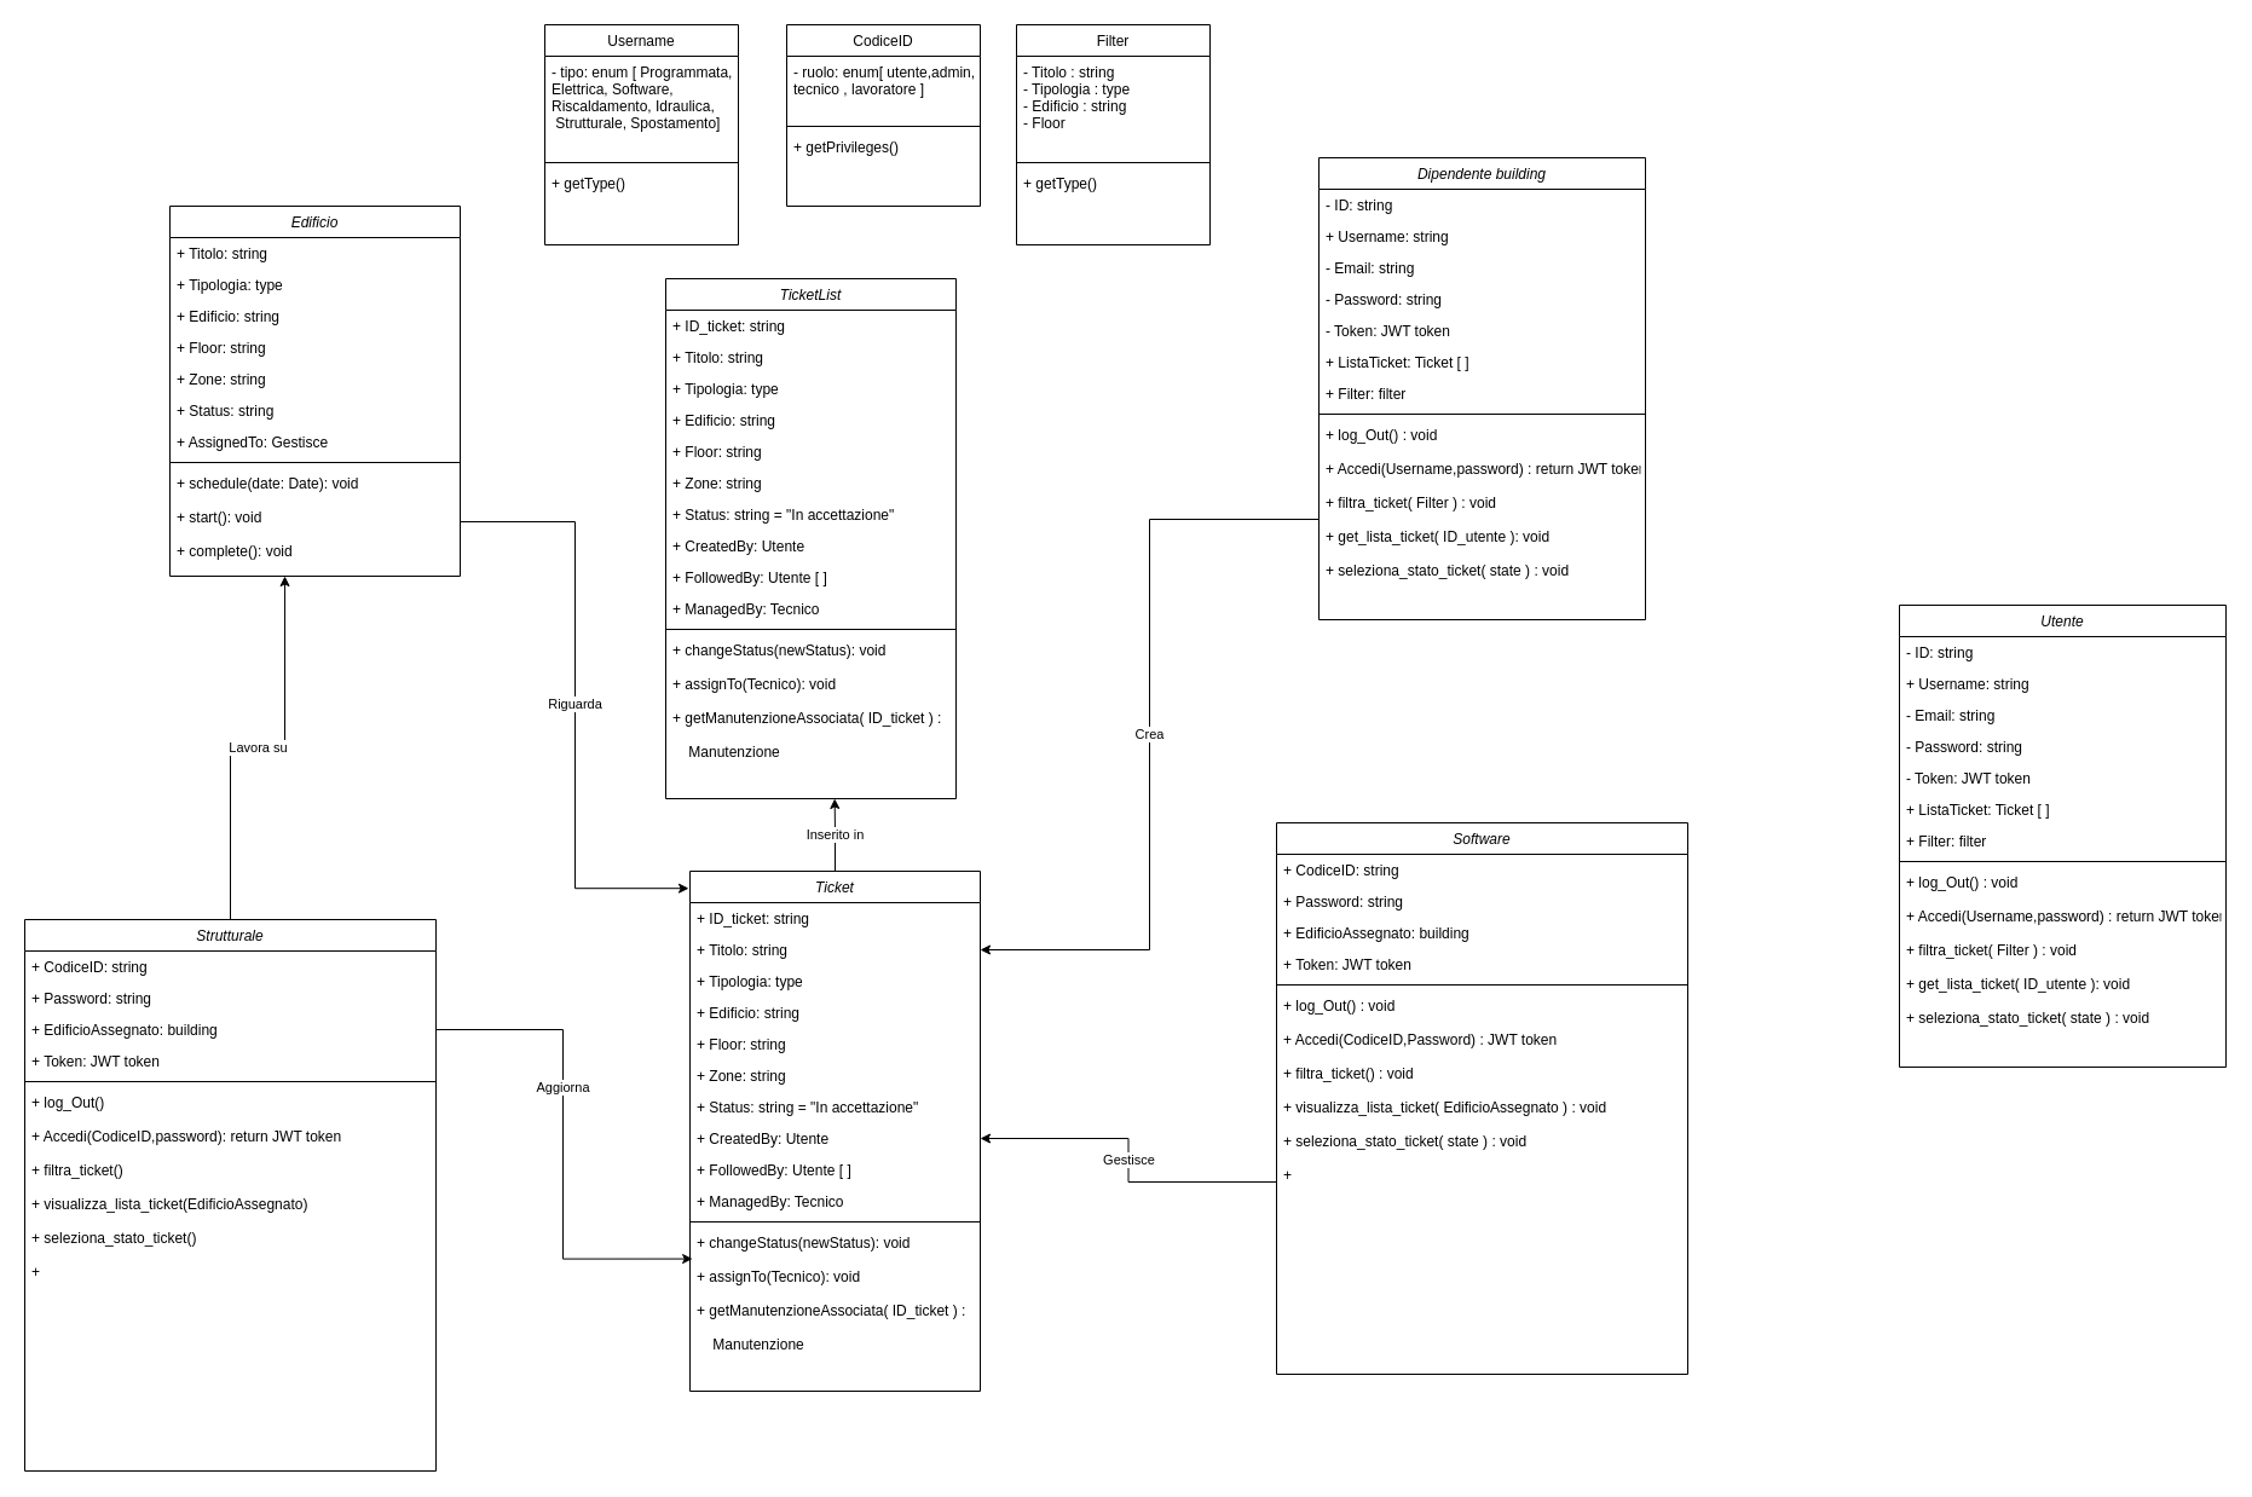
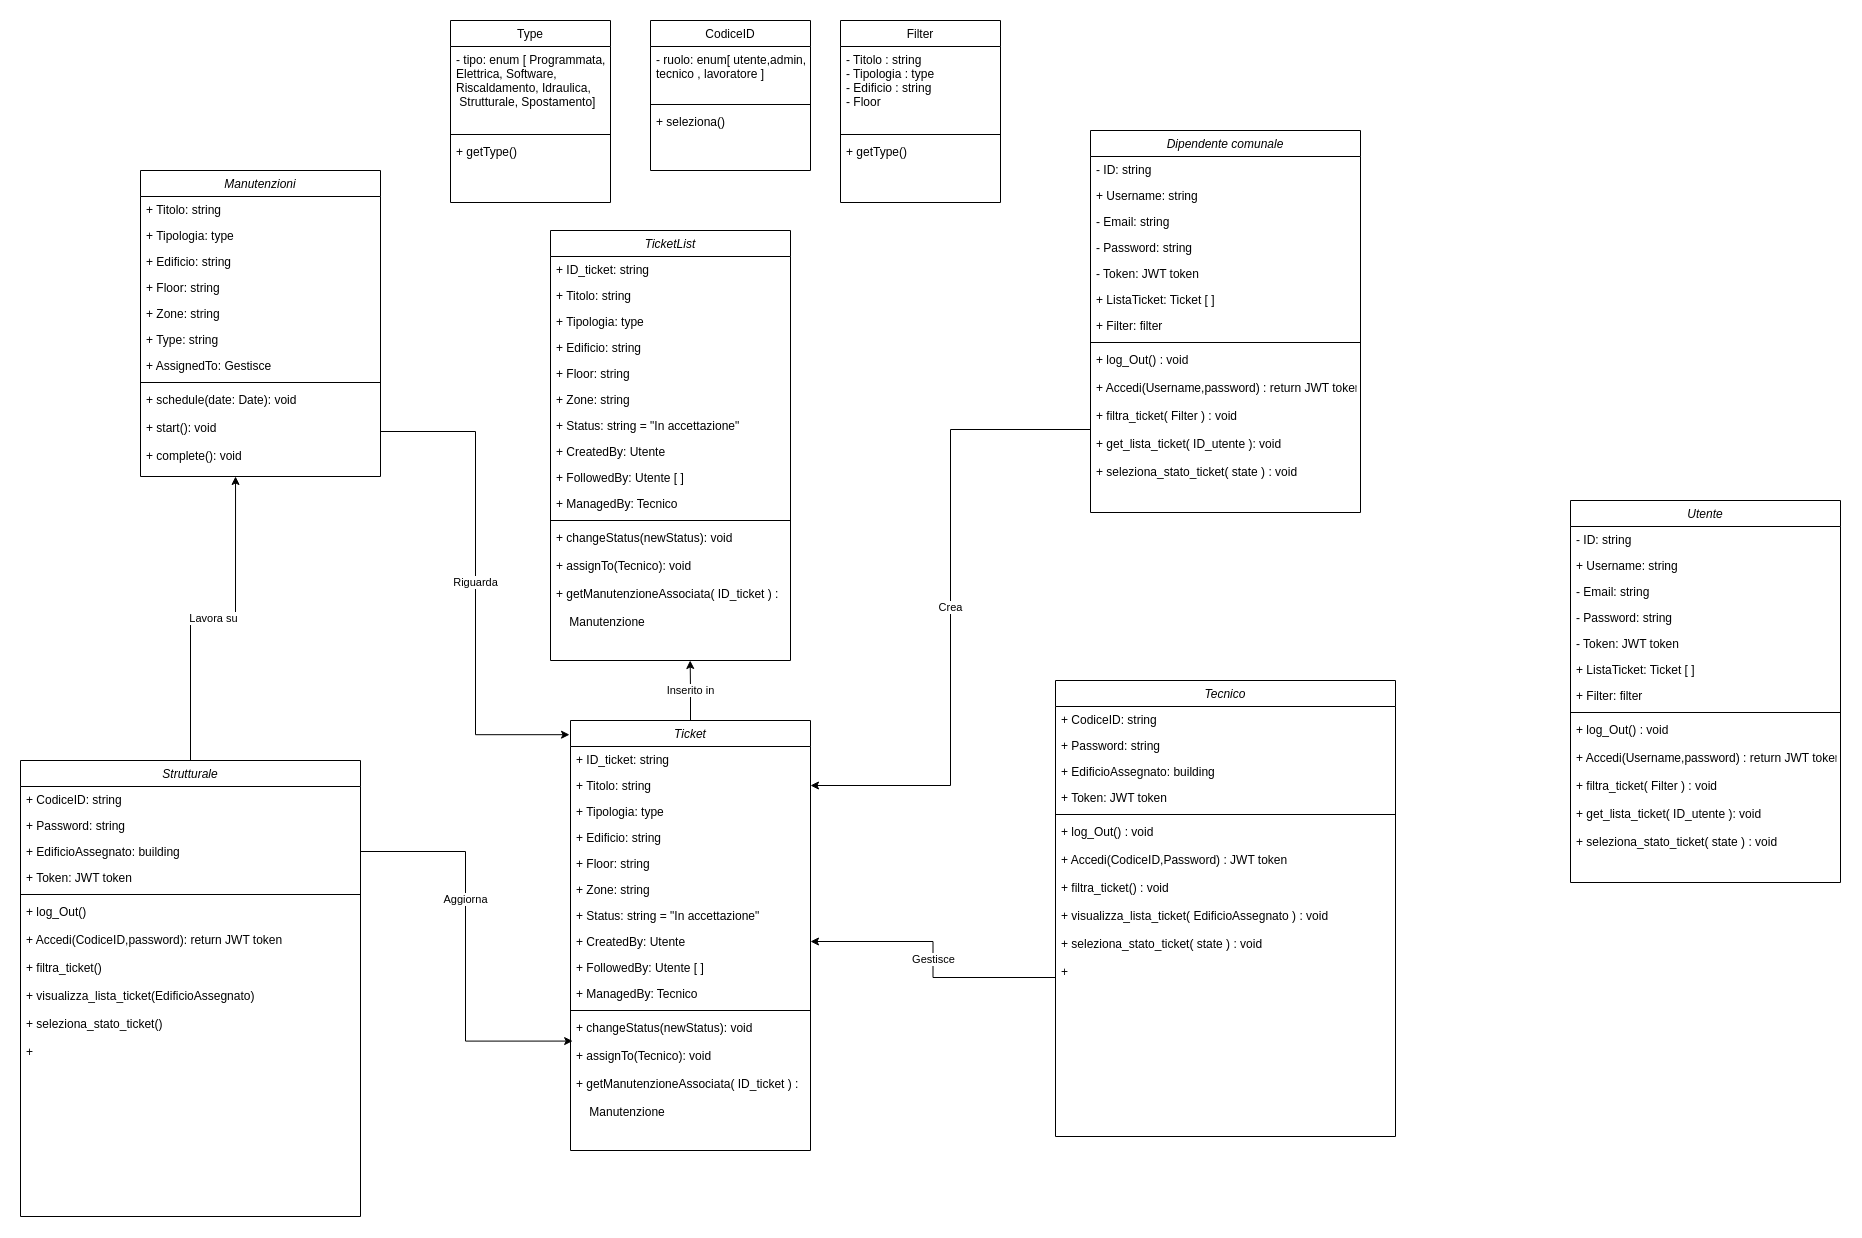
- <mxCell id="58" value="Username" style="swimlane;fontStyle=0;align=center;verticalAlign=top;childLayout=stackLayout;horizontal=1;startSize=26;horizontalStack=0;resizeParent=1;resizeLast=0;collapsible=1;marginBottom=0;rounded=0;shadow=0;strokeWidth=1;" vertex="1" parent="1"><mxGeometry x="450" y="20" width="160" height="182" as="geometry"><mxRectangle x="340" y="380" width="170" height="26" as="alternateBounds" /></mxGeometry></mxCell>
+ <mxCell id="58" value="Type" style="swimlane;fontStyle=0;align=center;verticalAlign=top;childLayout=stackLayout;horizontal=1;startSize=26;horizontalStack=0;resizeParent=1;resizeLast=0;collapsible=1;marginBottom=0;rounded=0;shadow=0;strokeWidth=1;" vertex="1" parent="1"><mxGeometry x="450" y="20" width="160" height="182" as="geometry"><mxRectangle x="340" y="380" width="170" height="26" as="alternateBounds" /></mxGeometry></mxCell>
- <mxCell id="15" value="+ getPrivileges()&#10;&#10;" style="text;align=left;verticalAlign=top;spacingLeft=4;spacingRight=4;overflow=hidden;rotatable=0;points=[[0,0.5],[1,0.5]];portConstraint=eastwest;" parent="12" vertex="1"><mxGeometry y="88" width="160" height="54" as="geometry" /></mxCell>
+ <mxCell id="15" value="+ seleziona()&#10;&#10;" style="text;align=left;verticalAlign=top;spacingLeft=4;spacingRight=4;overflow=hidden;rotatable=0;points=[[0,0.5],[1,0.5]];portConstraint=eastwest;" parent="12" vertex="1"><mxGeometry y="88" width="160" height="54" as="geometry" /></mxCell>
- <mxCell id="2" value="Dipendente building" style="swimlane;fontStyle=2;align=center;verticalAlign=top;childLayout=stackLayout;horizontal=1;startSize=26;horizontalStack=0;resizeParent=1;resizeLast=0;collapsible=1;marginBottom=0;rounded=0;shadow=0;strokeWidth=1;" parent="1" vertex="1"><mxGeometry x="1090" y="130" width="270" height="382" as="geometry"><mxRectangle x="230" y="140" width="160" height="26" as="alternateBounds" /></mxGeometry></mxCell>
+ <mxCell id="2" value="Dipendente comunale" style="swimlane;fontStyle=2;align=center;verticalAlign=top;childLayout=stackLayout;horizontal=1;startSize=26;horizontalStack=0;resizeParent=1;resizeLast=0;collapsible=1;marginBottom=0;rounded=0;shadow=0;strokeWidth=1;" parent="1" vertex="1"><mxGeometry x="1090" y="130" width="270" height="382" as="geometry"><mxRectangle x="230" y="140" width="160" height="26" as="alternateBounds" /></mxGeometry></mxCell>
- <mxCell id="45" value="Edificio" style="swimlane;fontStyle=2;align=center;verticalAlign=top;childLayout=stackLayout;horizontal=1;startSize=26;horizontalStack=0;resizeParent=1;resizeLast=0;collapsible=1;marginBottom=0;rounded=0;shadow=0;strokeWidth=1;" parent="1" vertex="1"><mxGeometry x="140" y="170" width="240" height="306" as="geometry"><mxRectangle x="230" y="140" width="160" height="26" as="alternateBounds" /></mxGeometry></mxCell>
+ <mxCell id="45" value="Manutenzioni" style="swimlane;fontStyle=2;align=center;verticalAlign=top;childLayout=stackLayout;horizontal=1;startSize=26;horizontalStack=0;resizeParent=1;resizeLast=0;collapsible=1;marginBottom=0;rounded=0;shadow=0;strokeWidth=1;" parent="1" vertex="1"><mxGeometry x="140" y="170" width="240" height="306" as="geometry"><mxRectangle x="230" y="140" width="160" height="26" as="alternateBounds" /></mxGeometry></mxCell>
- <mxCell id="51" value="+ Status: string" style="text;align=left;verticalAlign=top;spacingLeft=4;spacingRight=4;overflow=hidden;rotatable=0;points=[[0,0.5],[1,0.5]];portConstraint=eastwest;rounded=0;shadow=0;html=0;" parent="45" vertex="1"><mxGeometry y="156" width="240" height="26" as="geometry" /></mxCell>
+ <mxCell id="51" value="+ Type: string" style="text;align=left;verticalAlign=top;spacingLeft=4;spacingRight=4;overflow=hidden;rotatable=0;points=[[0,0.5],[1,0.5]];portConstraint=eastwest;rounded=0;shadow=0;html=0;" parent="45" vertex="1"><mxGeometry y="156" width="240" height="26" as="geometry" /></mxCell>
- <mxCell id="16" value="Software" style="swimlane;fontStyle=2;align=center;verticalAlign=top;childLayout=stackLayout;horizontal=1;startSize=26;horizontalStack=0;resizeParent=1;resizeLast=0;collapsible=1;marginBottom=0;rounded=0;shadow=0;strokeWidth=1;" parent="1" vertex="1"><mxGeometry x="1055" y="680" width="340" height="456" as="geometry"><mxRectangle x="230" y="140" width="160" height="26" as="alternateBounds" /></mxGeometry></mxCell>
+ <mxCell id="16" value="Tecnico" style="swimlane;fontStyle=2;align=center;verticalAlign=top;childLayout=stackLayout;horizontal=1;startSize=26;horizontalStack=0;resizeParent=1;resizeLast=0;collapsible=1;marginBottom=0;rounded=0;shadow=0;strokeWidth=1;" parent="1" vertex="1"><mxGeometry x="1055" y="680" width="340" height="456" as="geometry"><mxRectangle x="230" y="140" width="160" height="26" as="alternateBounds" /></mxGeometry></mxCell>
